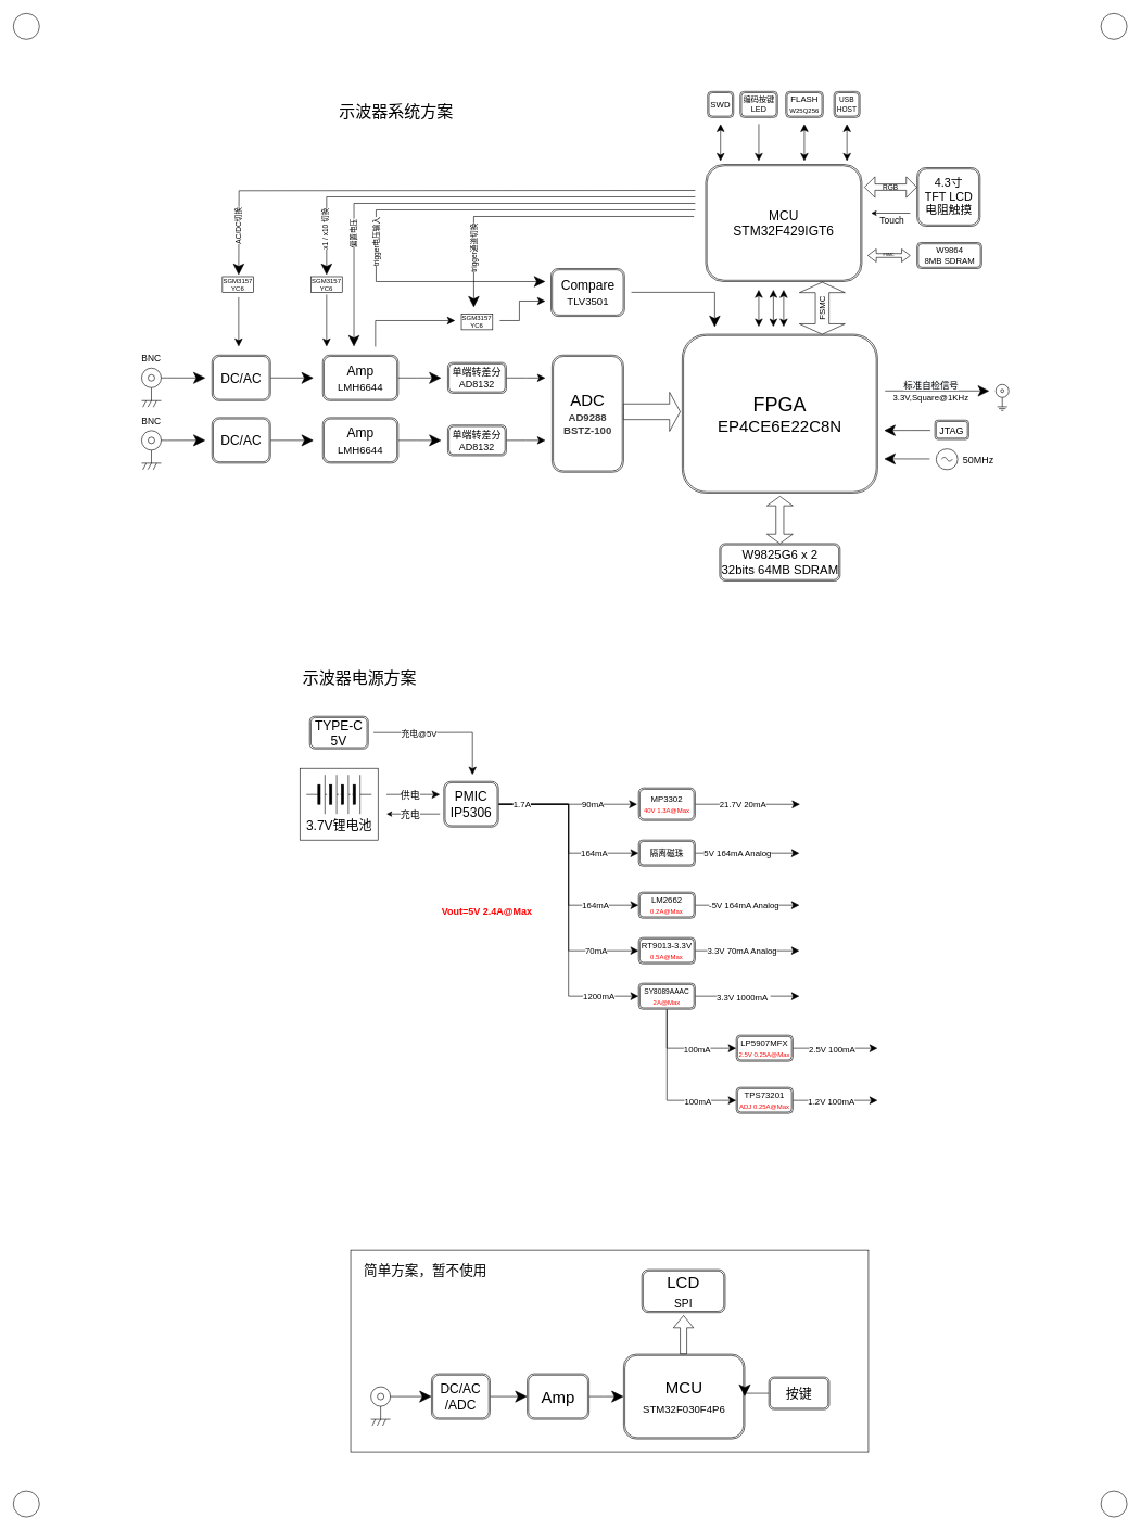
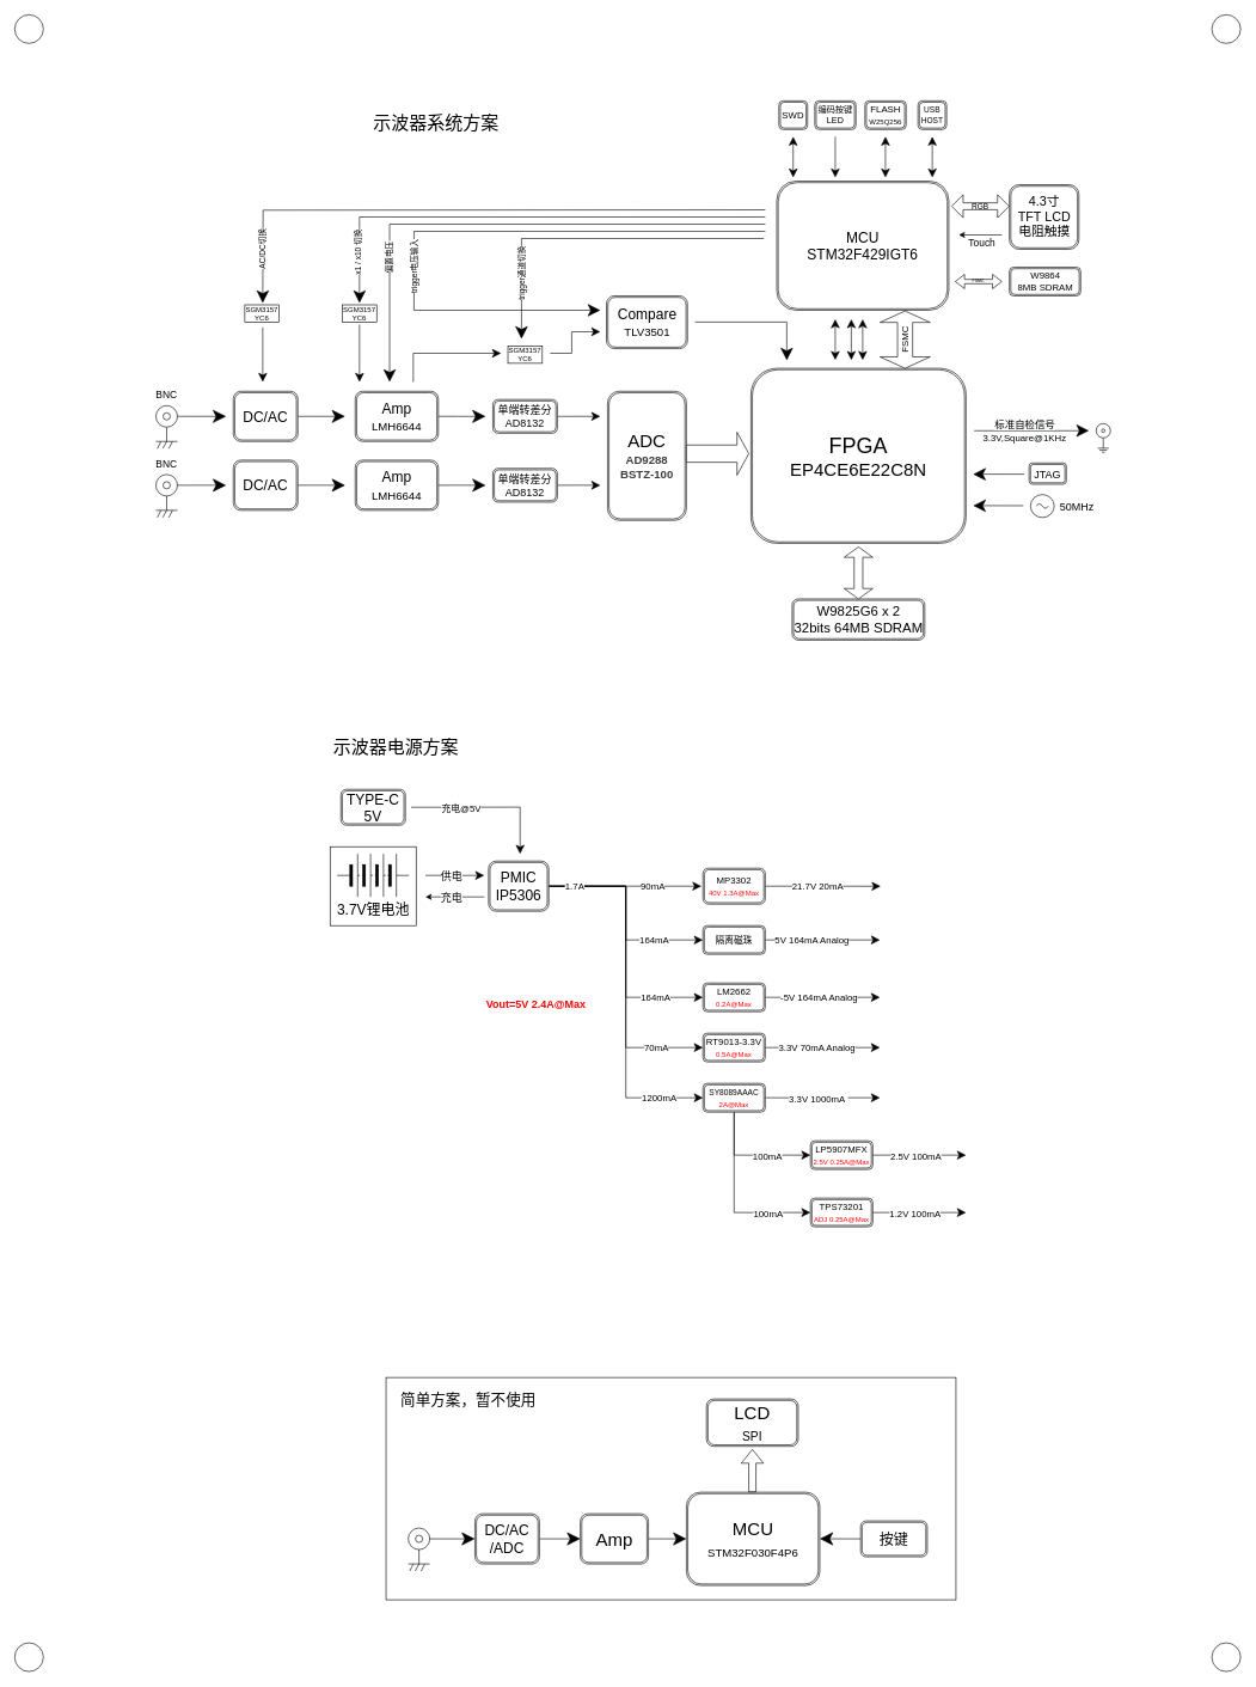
- <mxCell id="29" value="按键" style="shape=ext;double=1;rounded=1;whiteSpace=wrap;html=1;fontSize=20;" parent="1" vertex="1"><mxGeometry x="1180" y="2115" width="93" height="50" as="geometry" /></mxCell>
+ <mxCell id="29" value="按键" style="shape=ext;double=1;rounded=1;whiteSpace=wrap;html=1;fontSize=20;" parent="1" vertex="1"><mxGeometry x="1200" y="2120" width="93" height="50" as="geometry" /></mxCell>
